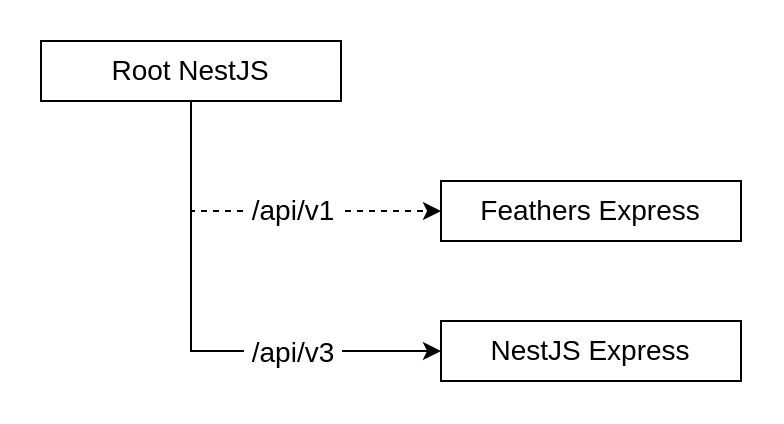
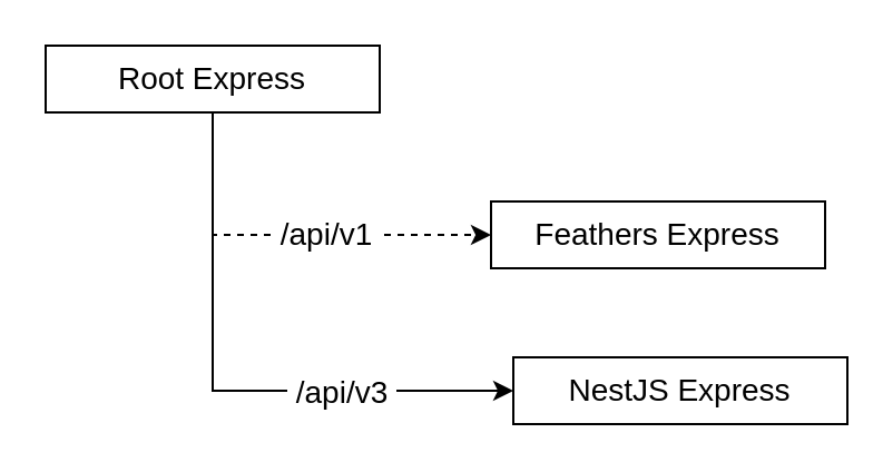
- <mxCell id="6" value="&lt;font style=&quot;font-size: 14px&quot;&gt;Root NestJS&lt;/font&gt;" style="rounded=0;whiteSpace=wrap;html=1;" vertex="1" parent="1"><mxGeometry x="20" y="20" width="150" height="30" as="geometry" /></mxCell>
+ <mxCell id="6" value="&lt;font style=&quot;font-size: 14px&quot;&gt;Root Express&lt;/font&gt;" style="rounded=0;whiteSpace=wrap;html=1;" vertex="1" parent="1"><mxGeometry x="20" y="20" width="150" height="30" as="geometry" /></mxCell>
- <mxCell id="8" value="&lt;span style=&quot;font-size: 14px&quot;&gt;NestJS Express&lt;/span&gt;" style="rounded=0;whiteSpace=wrap;html=1;" vertex="1" parent="1"><mxGeometry x="220" y="160" width="150" height="30" as="geometry" /></mxCell>
+ <mxCell id="8" value="&lt;span style=&quot;font-size: 14px&quot;&gt;NestJS Express&lt;/span&gt;" style="rounded=0;whiteSpace=wrap;html=1;" vertex="1" parent="1"><mxGeometry x="230" y="160" width="150" height="30" as="geometry" /></mxCell>
